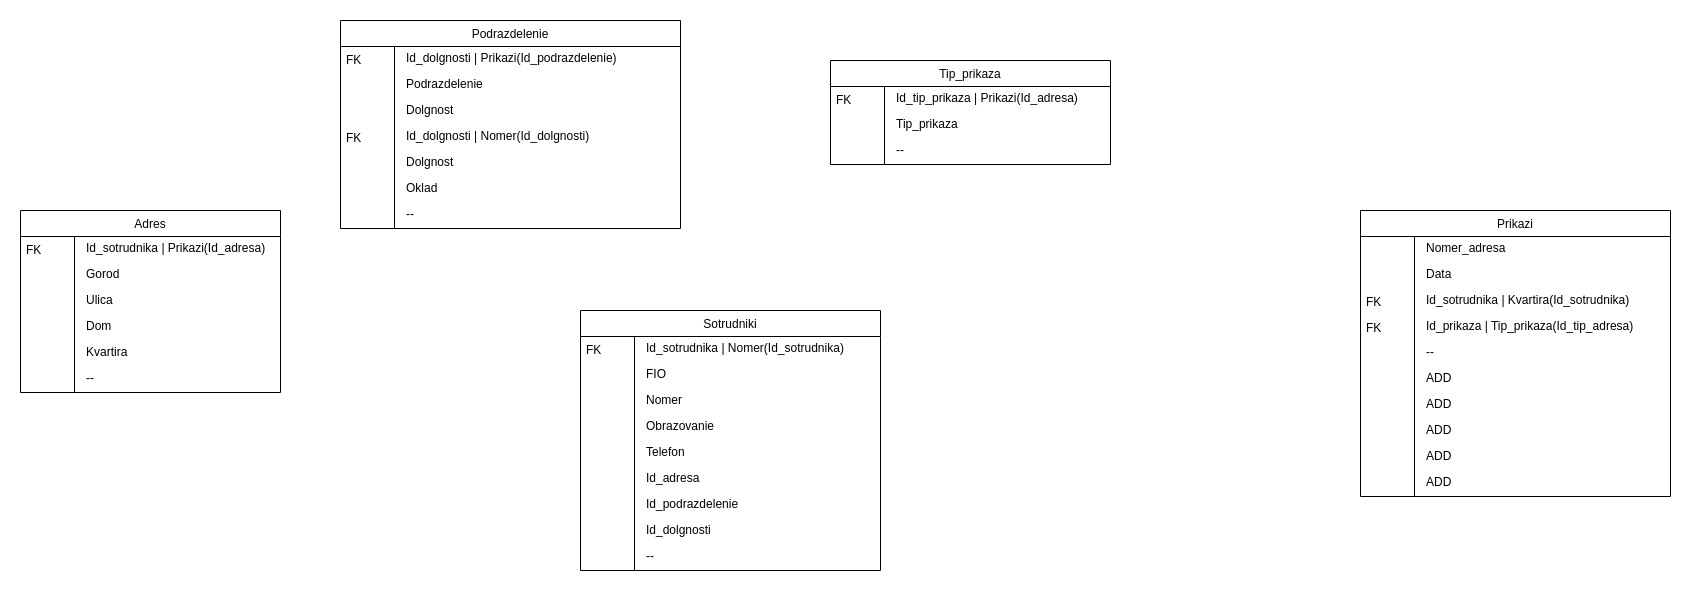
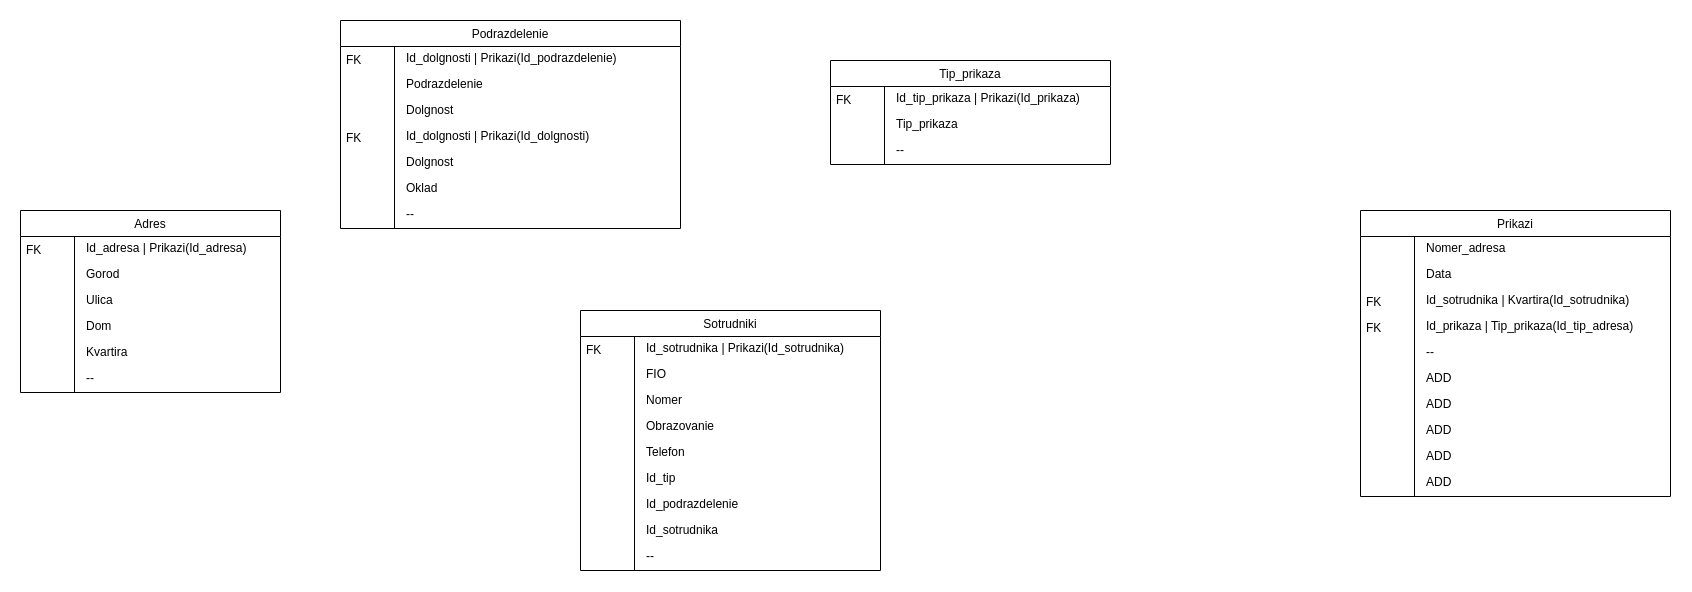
- <mxCell id="50" value="Id_tip_prikaza | Prikazi(Id_adresa)" style="shape=partialRectangle;top=0;left=0;right=0;bottom=0;align=left;verticalAlign=top;spacingTop=-2;fillColor=none;spacingLeft=64;spacingRight=4;overflow=hidden;rotatable=0;points=[[0,0.5],[1,0.5]];portConstraint=eastwest;dropTarget=0;" vertex="1" parent="49"><mxGeometry y="26" width="280" height="26" as="geometry" /></mxCell>
+ <mxCell id="50" value="Id_tip_prikaza | Prikazi(Id_prikaza)" style="shape=partialRectangle;top=0;left=0;right=0;bottom=0;align=left;verticalAlign=top;spacingTop=-2;fillColor=none;spacingLeft=64;spacingRight=4;overflow=hidden;rotatable=0;points=[[0,0.5],[1,0.5]];portConstraint=eastwest;dropTarget=0;" vertex="1" parent="49"><mxGeometry y="26" width="280" height="26" as="geometry" /></mxCell>
- <mxCell id="22" value="Id_dolgnosti | Nomer(Id_dolgnosti)" style="shape=partialRectangle;top=0;left=0;right=0;bottom=0;align=left;verticalAlign=top;spacingTop=-2;fillColor=none;spacingLeft=64;spacingRight=4;overflow=hidden;rotatable=0;points=[[0,0.5],[1,0.5]];portConstraint=eastwest;dropTarget=0;" vertex="1" parent="15"><mxGeometry y="104" width="340" height="26" as="geometry" /></mxCell>
+ <mxCell id="22" value="Id_dolgnosti | Prikazi(Id_dolgnosti)" style="shape=partialRectangle;top=0;left=0;right=0;bottom=0;align=left;verticalAlign=top;spacingTop=-2;fillColor=none;spacingLeft=64;spacingRight=4;overflow=hidden;rotatable=0;points=[[0,0.5],[1,0.5]];portConstraint=eastwest;dropTarget=0;" vertex="1" parent="15"><mxGeometry y="104" width="340" height="26" as="geometry" /></mxCell>
- <mxCell id="3" value="Id_sotrudnika | Prikazi(Id_adresa)" style="shape=partialRectangle;top=0;left=0;right=0;bottom=0;align=left;verticalAlign=top;spacingTop=-2;fillColor=none;spacingLeft=64;spacingRight=4;overflow=hidden;rotatable=0;points=[[0,0.5],[1,0.5]];portConstraint=eastwest;dropTarget=0;" vertex="1" parent="2"><mxGeometry y="26" width="260" height="26" as="geometry" /></mxCell>
+ <mxCell id="3" value="Id_adresa | Prikazi(Id_adresa)" style="shape=partialRectangle;top=0;left=0;right=0;bottom=0;align=left;verticalAlign=top;spacingTop=-2;fillColor=none;spacingLeft=64;spacingRight=4;overflow=hidden;rotatable=0;points=[[0,0.5],[1,0.5]];portConstraint=eastwest;dropTarget=0;" vertex="1" parent="2"><mxGeometry y="26" width="260" height="26" as="geometry" /></mxCell>
- <mxCell id="31" value="Id_sotrudnika | Nomer(Id_sotrudnika)" style="shape=partialRectangle;top=0;left=0;right=0;bottom=0;align=left;verticalAlign=top;spacingTop=-2;fillColor=none;spacingLeft=64;spacingRight=4;overflow=hidden;rotatable=0;points=[[0,0.5],[1,0.5]];portConstraint=eastwest;dropTarget=0;" vertex="1" parent="30"><mxGeometry y="26" width="300" height="26" as="geometry" /></mxCell>
+ <mxCell id="31" value="Id_sotrudnika | Prikazi(Id_sotrudnika)" style="shape=partialRectangle;top=0;left=0;right=0;bottom=0;align=left;verticalAlign=top;spacingTop=-2;fillColor=none;spacingLeft=64;spacingRight=4;overflow=hidden;rotatable=0;points=[[0,0.5],[1,0.5]];portConstraint=eastwest;dropTarget=0;" vertex="1" parent="30"><mxGeometry y="26" width="300" height="26" as="geometry" /></mxCell>
- <mxCell id="41" value="Id_adresa" style="shape=partialRectangle;top=0;left=0;right=0;bottom=0;align=left;verticalAlign=top;spacingTop=-2;fillColor=none;spacingLeft=64;spacingRight=4;overflow=hidden;rotatable=0;points=[[0,0.5],[1,0.5]];portConstraint=eastwest;dropTarget=0;" vertex="1" parent="30"><mxGeometry y="156" width="300" height="26" as="geometry" /></mxCell>
+ <mxCell id="41" value="Id_tip" style="shape=partialRectangle;top=0;left=0;right=0;bottom=0;align=left;verticalAlign=top;spacingTop=-2;fillColor=none;spacingLeft=64;spacingRight=4;overflow=hidden;rotatable=0;points=[[0,0.5],[1,0.5]];portConstraint=eastwest;dropTarget=0;" vertex="1" parent="30"><mxGeometry y="156" width="300" height="26" as="geometry" /></mxCell>
- <mxCell id="45" value="Id_dolgnosti" style="shape=partialRectangle;top=0;left=0;right=0;bottom=0;align=left;verticalAlign=top;spacingTop=-2;fillColor=none;spacingLeft=64;spacingRight=4;overflow=hidden;rotatable=0;points=[[0,0.5],[1,0.5]];portConstraint=eastwest;dropTarget=0;" vertex="1" parent="30"><mxGeometry y="208" width="300" height="26" as="geometry" /></mxCell>
+ <mxCell id="45" value="Id_sotrudnika" style="shape=partialRectangle;top=0;left=0;right=0;bottom=0;align=left;verticalAlign=top;spacingTop=-2;fillColor=none;spacingLeft=64;spacingRight=4;overflow=hidden;rotatable=0;points=[[0,0.5],[1,0.5]];portConstraint=eastwest;dropTarget=0;" vertex="1" parent="30"><mxGeometry y="208" width="300" height="26" as="geometry" /></mxCell>
